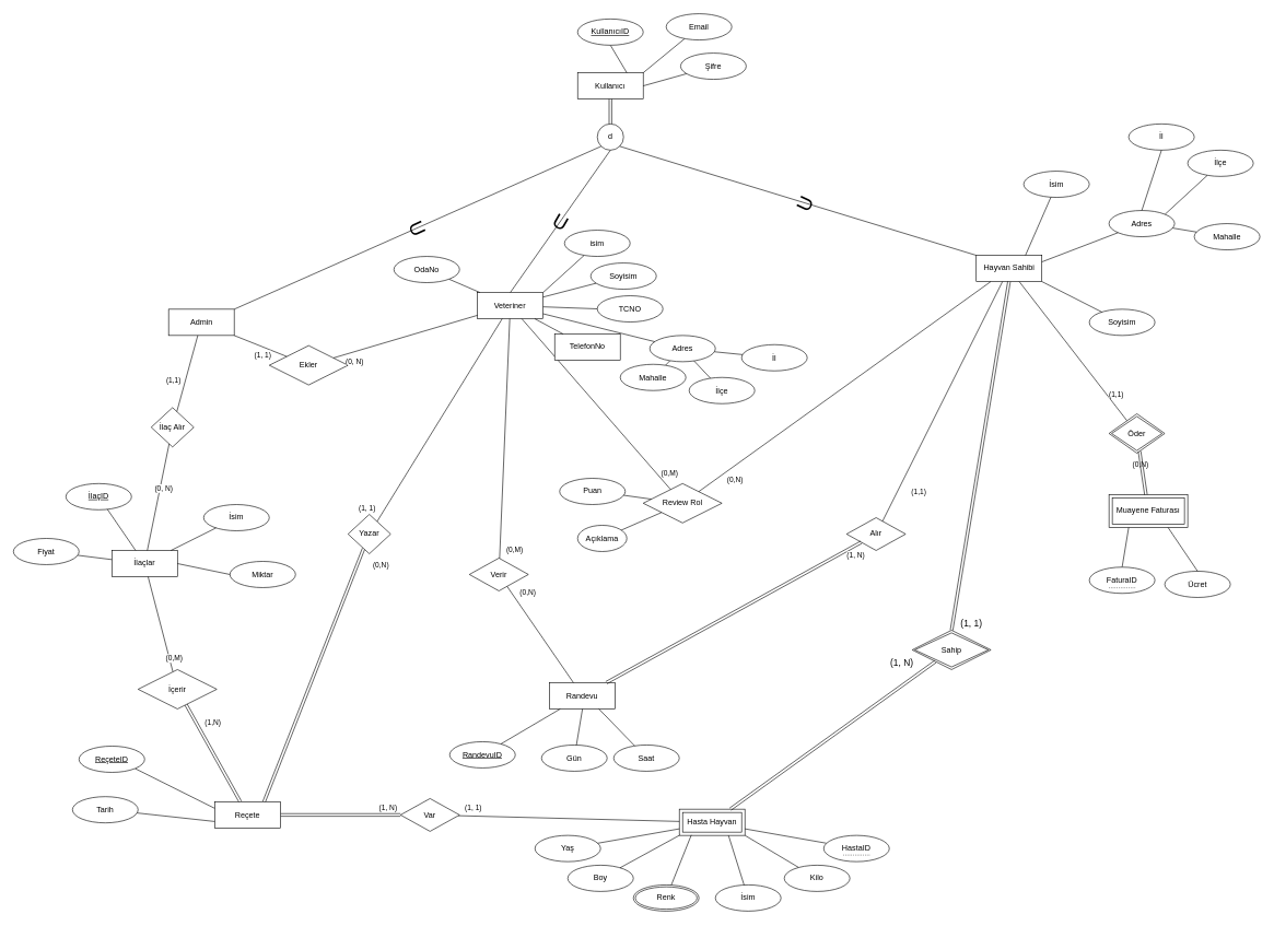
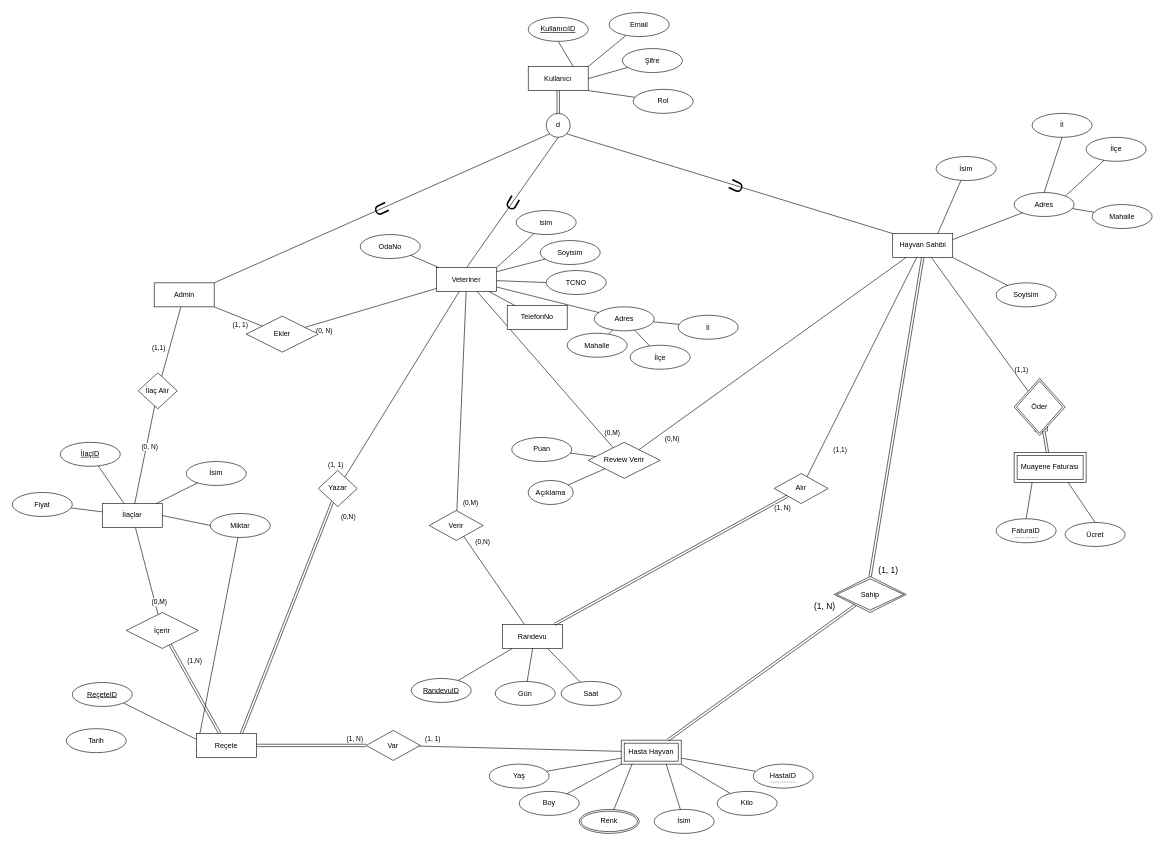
+ <mxCell id="134" value="" style="endArrow=none;html=1;rounded=0;exitX=1;exitY=1;exitDx=0;exitDy=0;" edge="1" parent="1" source="115" target="133"><mxGeometry relative="1" as="geometry"><mxPoint x="1000" y="188" as="sourcePoint" /><mxPoint x="1307" y="169" as="targetPoint" /></mxGeometry></mxCell>
+ <mxCell id="133" value="Rol" style="ellipse;whiteSpace=wrap;html=1;align=center;" vertex="1" parent="1"><mxGeometry x="1055" y="148" width="100" height="40" as="geometry" /></mxCell>
- <mxCell id="71" value="Öder" style="shape=rhombus;double=1;perimeter=rhombusPerimeter;whiteSpace=wrap;html=1;align=center;" vertex="1" parent="1"><mxGeometry x="1690" y="630" width="85" height="60" as="geometry" /></mxCell>
+ <mxCell id="71" value="Öder" style="shape=rhombus;double=1;perimeter=rhombusPerimeter;whiteSpace=wrap;html=1;align=center;" vertex="1" parent="1"><mxGeometry x="1690" y="630" width="85" height="95" as="geometry" /></mxCell>
- <mxCell id="76" value="Review Rol" style="shape=rhombus;perimeter=rhombusPerimeter;whiteSpace=wrap;html=1;align=center;" vertex="1" parent="1"><mxGeometry x="980" y="736.36" width="120" height="60" as="geometry" /></mxCell>
+ <mxCell id="76" value="Review Verir" style="shape=rhombus;perimeter=rhombusPerimeter;whiteSpace=wrap;html=1;align=center;" vertex="1" parent="1"><mxGeometry x="980" y="736.36" width="120" height="60" as="geometry" /></mxCell>
- <mxCell id="63" value="" style="endArrow=none;html=1;rounded=0;exitX=0;exitY=0.75;exitDx=0;exitDy=0;" edge="1" parent="1" source="138" target="62"><mxGeometry relative="1" as="geometry"><mxPoint y="1255.325" as="sourcePoint" x="330" /><mxPoint x="182" y="1164.72" as="targetPoint" /></mxGeometry></mxCell>
+ <mxCell id="63" value="" style="endArrow=none;html=1;rounded=0;exitX=0;exitY=0.75;exitDx=0;exitDy=0;" edge="1" parent="1" source="138" target="145"><mxGeometry relative="1" as="geometry"><mxPoint y="1255.325" as="sourcePoint" x="330" /><mxPoint x="182" y="1164.72" as="targetPoint" /></mxGeometry></mxCell>
